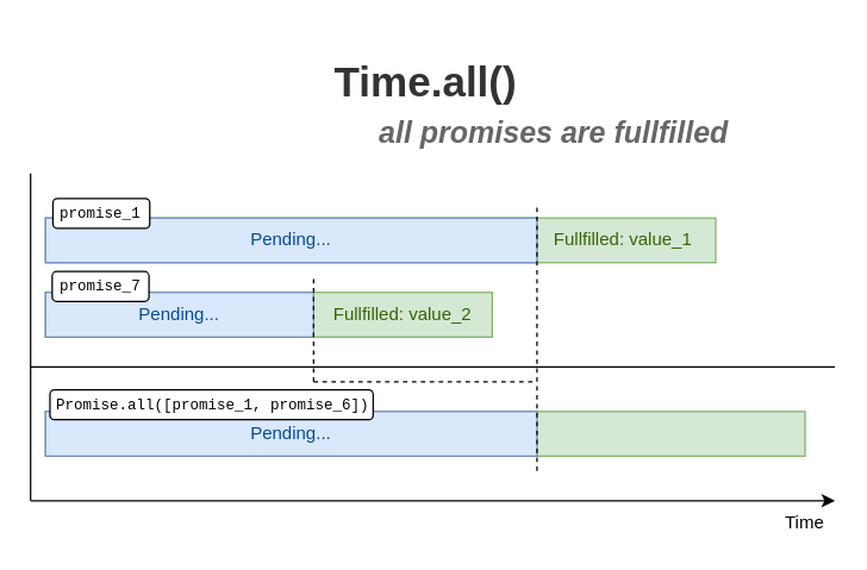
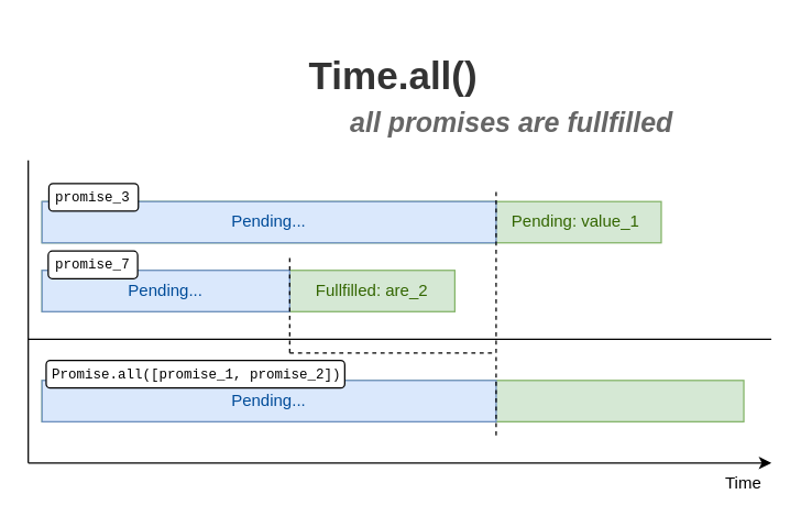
- <mxCell id="20" value="promise_1" style="text;html=1;strokeColor=none;fillColor=none;align=center;verticalAlign=middle;whiteSpace=wrap;rounded=0;fontSize=10;fontFamily=Courier New;" parent="1" vertex="1"><mxGeometry x="41" y="133" width="52" height="20" as="geometry" /></mxCell>
+ <mxCell id="20" value="promise_3" style="text;html=1;strokeColor=none;fillColor=none;align=center;verticalAlign=middle;whiteSpace=wrap;rounded=0;fontSize=10;fontFamily=Courier New;" parent="1" vertex="1"><mxGeometry x="41" y="133" width="52" height="20" as="geometry" /></mxCell>
- <mxCell id="14" value="Fullfilled: value_1" style="text;html=1;strokeColor=none;fillColor=none;align=center;verticalAlign=middle;whiteSpace=wrap;rounded=0;fontColor=#336600;" parent="1" vertex="1"><mxGeometry x="353" y="151" width="130" height="20" as="geometry" /></mxCell>
+ <mxCell id="14" value="Pending: value_1" style="text;html=1;strokeColor=none;fillColor=none;align=center;verticalAlign=middle;whiteSpace=wrap;rounded=0;fontColor=#336600;" parent="1" vertex="1"><mxGeometry x="353" y="151" width="130" height="20" as="geometry" /></mxCell>
- <mxCell id="13" value="Fullfilled: value_2" style="text;html=1;strokeColor=none;fillColor=none;align=center;verticalAlign=middle;whiteSpace=wrap;rounded=0;fontColor=#336600;" parent="1" vertex="1"><mxGeometry x="205" y="201" width="130" height="20" as="geometry" /></mxCell>
+ <mxCell id="13" value="Fullfilled: are_2" style="text;html=1;strokeColor=none;fillColor=none;align=center;verticalAlign=middle;whiteSpace=wrap;rounded=0;fontColor=#336600;" parent="1" vertex="1"><mxGeometry x="205" y="201" width="130" height="20" as="geometry" /></mxCell>
- <mxCell id="22" value="Promise.all([promise_1, promise_6])" style="text;html=1;strokeColor=none;fillColor=none;align=center;verticalAlign=middle;whiteSpace=wrap;rounded=0;fontSize=10;fontFamily=Courier New;" parent="1" vertex="1"><mxGeometry x="35" y="261.5" width="215" height="20" as="geometry" /></mxCell>
+ <mxCell id="22" value="Promise.all([promise_1, promise_2])" style="text;html=1;strokeColor=none;fillColor=none;align=center;verticalAlign=middle;whiteSpace=wrap;rounded=0;fontSize=10;fontFamily=Courier New;" parent="1" vertex="1"><mxGeometry x="35" y="261.5" width="215" height="20" as="geometry" /></mxCell>
